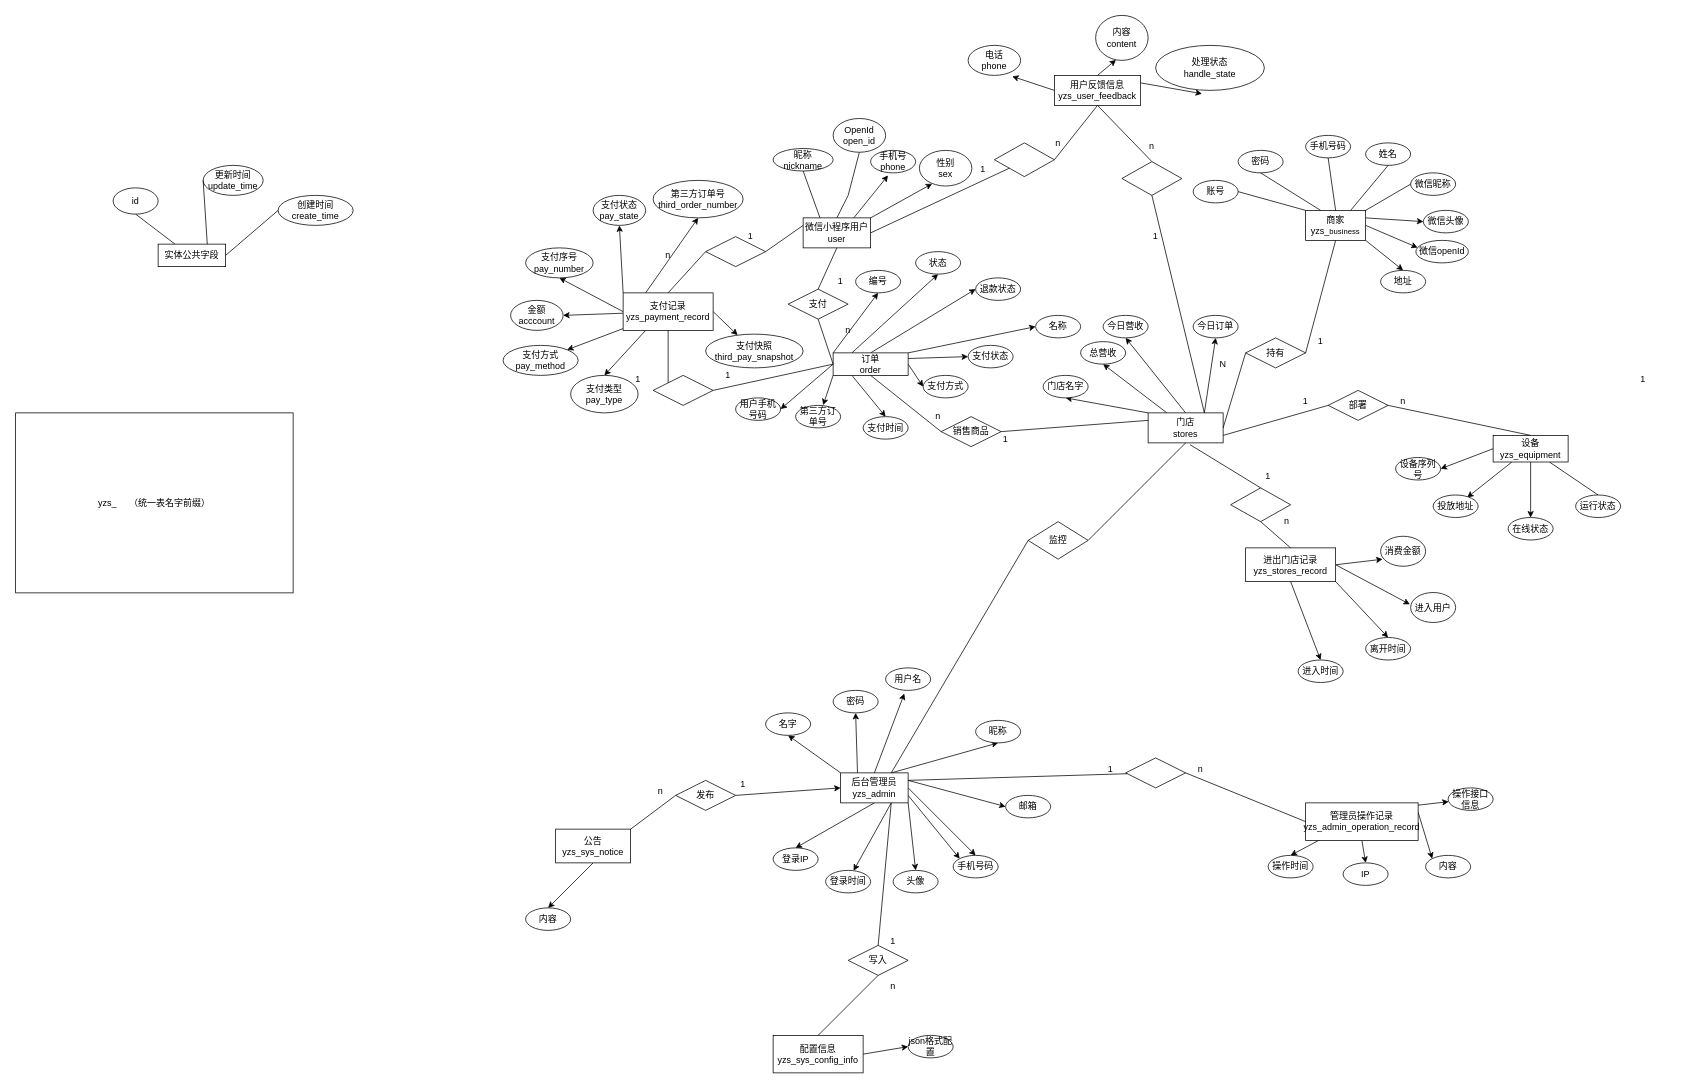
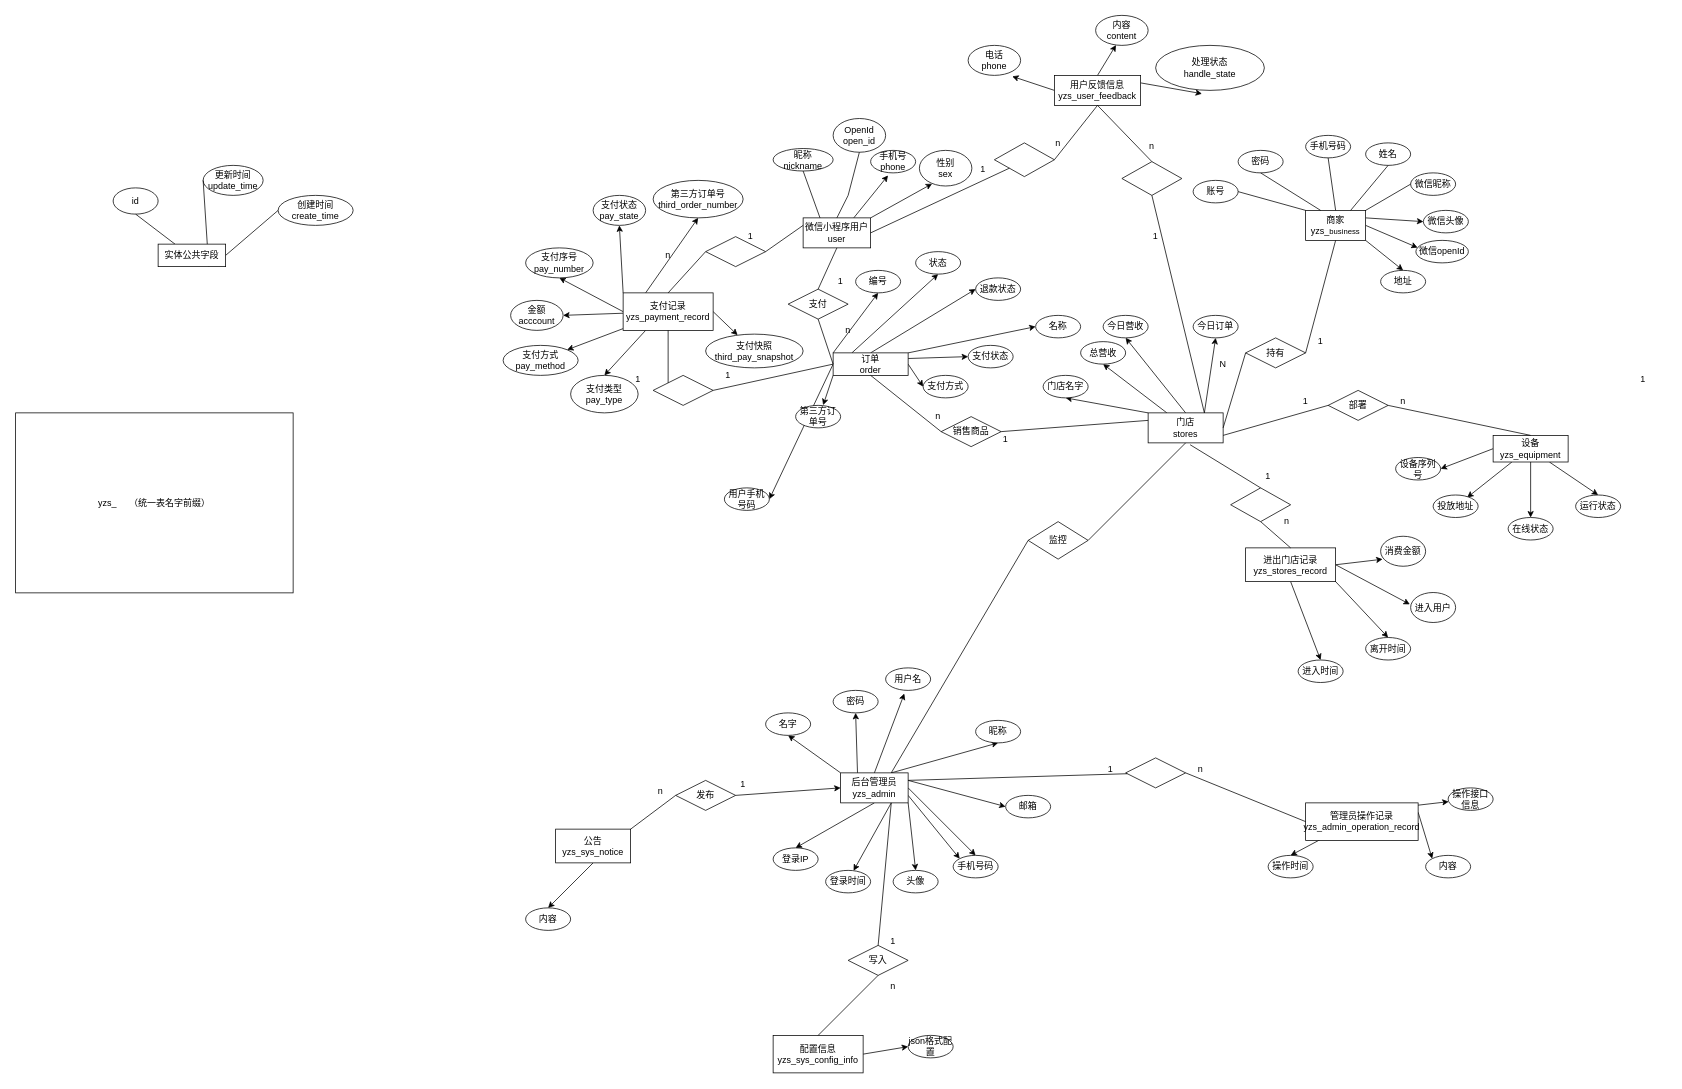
- <mxCell id="161" value="内容&lt;br&gt;content" style="ellipse;whiteSpace=wrap;html=1;" parent="1" vertex="1"><mxGeometry x="1460" y="20" width="70" height="60" as="geometry" /></mxCell>
+ <mxCell id="161" value="内容&lt;br&gt;content" style="ellipse;whiteSpace=wrap;html=1;" parent="1" vertex="1"><mxGeometry x="1460" y="20" width="70" height="40" as="geometry" /></mxCell>
- <mxCell id="81" style="edgeStyle=none;rounded=0;orthogonalLoop=1;jettySize=auto;html=1;exitX=0.25;exitY=1;exitDx=0;exitDy=0;entryX=0.5;entryY=0;entryDx=0;entryDy=0;" parent="1" source="84" target="101" edge="1"><mxGeometry relative="1" as="geometry" /></mxCell>
- <mxCell id="103" value="用户手机号码" style="ellipse;whiteSpace=wrap;html=1;" parent="1" vertex="1"><mxGeometry x="980" y="530" width="60" height="30" as="geometry" /></mxCell>
+ <mxCell id="103" value="用户手机号码" style="ellipse;whiteSpace=wrap;html=1;" parent="1" vertex="1"><mxGeometry x="965" y="650" width="60" height="30" as="geometry" /></mxCell>
- <mxCell id="101" value="支付时间" style="ellipse;whiteSpace=wrap;html=1;" parent="1" vertex="1"><mxGeometry x="1150" y="555" width="60" height="30" as="geometry" /></mxCell>
- <mxCell id="22" style="edgeStyle=none;rounded=0;orthogonalLoop=1;jettySize=auto;html=1;exitX=0.75;exitY=1;exitDx=0;exitDy=0;entryX=0.5;entryY=0;entryDx=0;entryDy=0;endArrow=none;" edge="1" parent="1" source="23" target="173"><mxGeometry relative="1" as="geometry" /></mxCell>
+ <mxCell id="22" style="edgeStyle=none;rounded=0;orthogonalLoop=1;jettySize=auto;html=1;exitX=0.75;exitY=1;exitDx=0;exitDy=0;entryX=0.5;entryY=0;entryDx=0;entryDy=0;" edge="1" parent="1" source="23" target="173"><mxGeometry relative="1" as="geometry" /></mxCell>
- <mxCell id="116" style="edgeStyle=none;rounded=0;orthogonalLoop=1;jettySize=auto;html=1;exitX=0.5;exitY=1;exitDx=0;exitDy=0;entryX=0.5;entryY=0;entryDx=0;entryDy=0;" parent="1" source="117" target="120" edge="1"><mxGeometry relative="1" as="geometry" /></mxCell>
- <mxCell id="120" value="IP" style="ellipse;whiteSpace=wrap;html=1;" parent="1" vertex="1"><mxGeometry x="1790" y="1150" width="60" height="30" as="geometry" /></mxCell>
